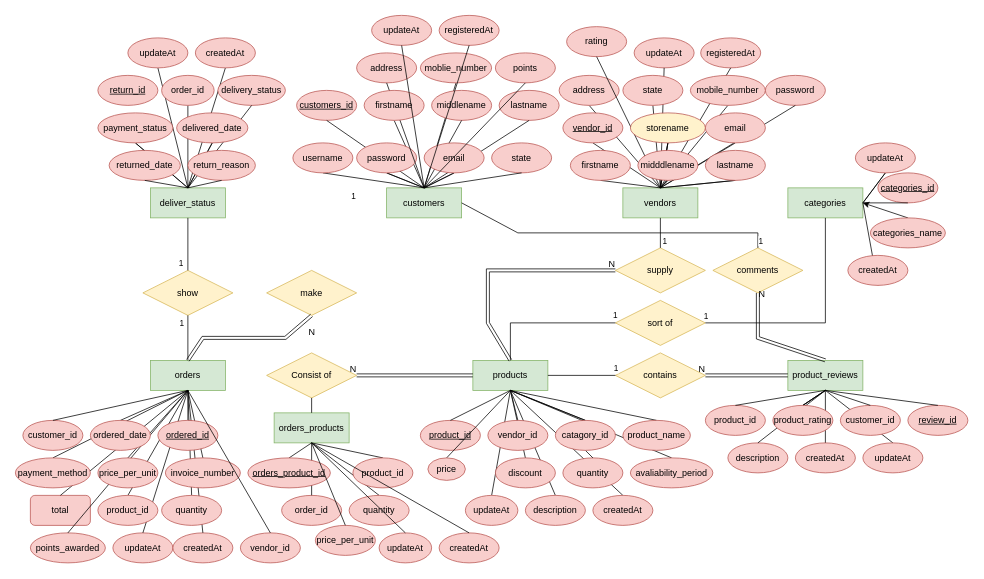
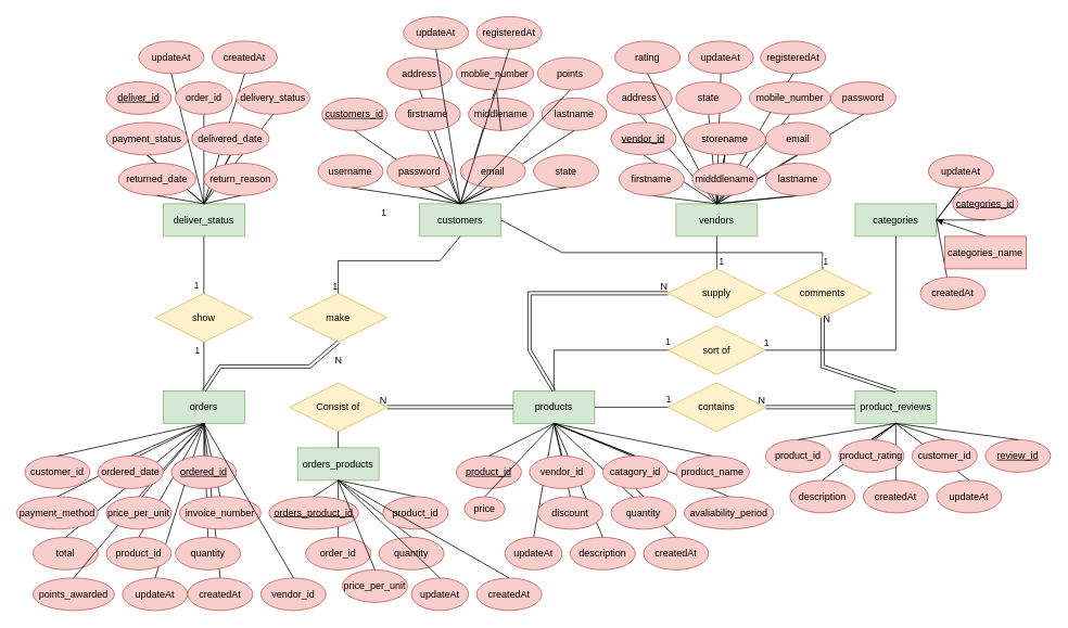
- <mxCell id="34" value="&lt;font face=&quot;Arial&quot;&gt;rating&lt;/font&gt;" style="ellipse;whiteSpace=wrap;html=1;align=center;fontFamily=Helvetica;fontSize=12;strokeColor=#b85450;fillColor=#f8cecc;" parent="1" vertex="1"><mxGeometry x="755" y="35" width="80" height="40" as="geometry" /></mxCell>
+ <mxCell id="34" value="&lt;font face=&quot;Arial&quot;&gt;rating&lt;/font&gt;" style="ellipse;whiteSpace=wrap;html=1;align=center;fontFamily=Helvetica;fontSize=12;strokeColor=#b85450;fillColor=#f8cecc;" parent="1" vertex="1"><mxGeometry x="755" y="50" width="80" height="40" as="geometry" /></mxCell>
- <mxCell id="155" value="&lt;font face=&quot;Arial&quot;&gt;&lt;u&gt;return_id&lt;/u&gt;&lt;/font&gt;" style="ellipse;whiteSpace=wrap;html=1;align=center;fontFamily=Helvetica;fontSize=12;strokeColor=#b85450;fillColor=#f8cecc;fillStyle=auto;" parent="1" vertex="1"><mxGeometry x="130" y="100" width="80" height="40" as="geometry" /></mxCell>
+ <mxCell id="155" value="&lt;font face=&quot;Arial&quot;&gt;&lt;u&gt;deliver_id&lt;/u&gt;&lt;/font&gt;" style="ellipse;whiteSpace=wrap;html=1;align=center;fontFamily=Helvetica;fontSize=12;strokeColor=#b85450;fillColor=#f8cecc;fillStyle=auto;" parent="1" vertex="1"><mxGeometry x="130" y="100" width="80" height="40" as="geometry" /></mxCell>
- <mxCell id="147" value="&lt;span style=&quot;font-family: Arial;&quot;&gt;storename&lt;/span&gt;" style="ellipse;whiteSpace=wrap;html=1;align=center;fontFamily=Helvetica;fontSize=12;strokeColor=#b85450;fillColor=#fff2cc;" parent="1" vertex="1"><mxGeometry x="840" y="150" width="100" height="40" as="geometry" /></mxCell>
+ <mxCell id="147" value="&lt;span style=&quot;font-family: Arial;&quot;&gt;storename&lt;/span&gt;" style="ellipse;whiteSpace=wrap;html=1;align=center;fontFamily=Helvetica;fontSize=12;strokeColor=#b85450;fillColor=#f8cecc;" parent="1" vertex="1"><mxGeometry x="840" y="150" width="100" height="40" as="geometry" /></mxCell>
- <mxCell id="108" value="" style="endArrow=none;html=1;rounded=0;fontFamily=Helvetica;fontSize=12;fontColor=default;exitX=0.5;exitY=1;exitDx=0;exitDy=0;entryX=0.5;entryY=0;entryDx=0;entryDy=0;" parent="1" source="106" target="100" edge="1"><mxGeometry relative="1" as="geometry"><mxPoint x="590" y="180" as="sourcePoint" /><mxPoint x="575" y="260" as="targetPoint" /></mxGeometry></mxCell>
+ <mxCell id="108" value="" style="endArrow=none;html=1;rounded=0;fontFamily=Helvetica;fontSize=12;fontColor=default;exitX=0.5;exitY=1;exitDx=0;exitDy=0;" parent="1" source="106" target="118" edge="1"><mxGeometry relative="1" as="geometry"><mxPoint x="590" y="180" as="sourcePoint" /><mxPoint x="575" y="260" as="targetPoint" /></mxGeometry></mxCell>
- <mxCell id="137" value="&lt;span style=&quot;font-family: Arial;&quot;&gt;categories_name&lt;/span&gt;" style="ellipse;whiteSpace=wrap;html=1;align=center;fontFamily=Helvetica;fontSize=12;strokeColor=#b85450;fillColor=#f8cecc;" parent="1" vertex="1"><mxGeometry x="1160" y="290" width="100" height="40" as="geometry" /></mxCell>
+ <mxCell id="137" value="&lt;span style=&quot;font-family: Arial;&quot;&gt;categories_name&lt;/span&gt;" style="whiteSpace=wrap;html=1;align=center;fontFamily=Helvetica;fontSize=12;strokeColor=#b85450;fillColor=#f8cecc;rounded=0;" parent="1" vertex="1"><mxGeometry x="1160" y="290" width="100" height="40" as="geometry" /></mxCell>
+ <mxCell id="174" value="" style="endArrow=none;html=1;rounded=0;entryX=0.5;entryY=0;entryDx=0;entryDy=0;exitX=0.5;exitY=1;exitDx=0;exitDy=0;" parent="1" source="100" target="167" edge="1"><mxGeometry relative="1" as="geometry"><mxPoint x="350" y="300" as="sourcePoint" /><mxPoint x="510" y="300" as="targetPoint" /><Array as="points"><mxPoint x="540" y="320" /><mxPoint x="415" y="320" /></Array></mxGeometry></mxCell>
+ <mxCell id="175" value="1" style="resizable=0;html=1;align=right;verticalAlign=bottom;" parent="174" connectable="0" vertex="1"><mxGeometry x="1" relative="1" as="geometry" /></mxCell>
- <mxCell id="12" value="&lt;font face=&quot;Arial&quot;&gt;total&lt;/font&gt;" style="whiteSpace=wrap;html=1;align=center;fontFamily=Helvetica;fontSize=12;strokeColor=#b85450;fillColor=#f8cecc;rounded=1;" parent="1" vertex="1"><mxGeometry x="40" y="660" width="80" height="40" as="geometry" /></mxCell>
+ <mxCell id="12" value="&lt;font face=&quot;Arial&quot;&gt;total&lt;/font&gt;" style="ellipse;whiteSpace=wrap;html=1;align=center;fontFamily=Helvetica;fontSize=12;strokeColor=#b85450;fillColor=#f8cecc;" parent="1" vertex="1"><mxGeometry x="40" y="660" width="80" height="40" as="geometry" /></mxCell>
